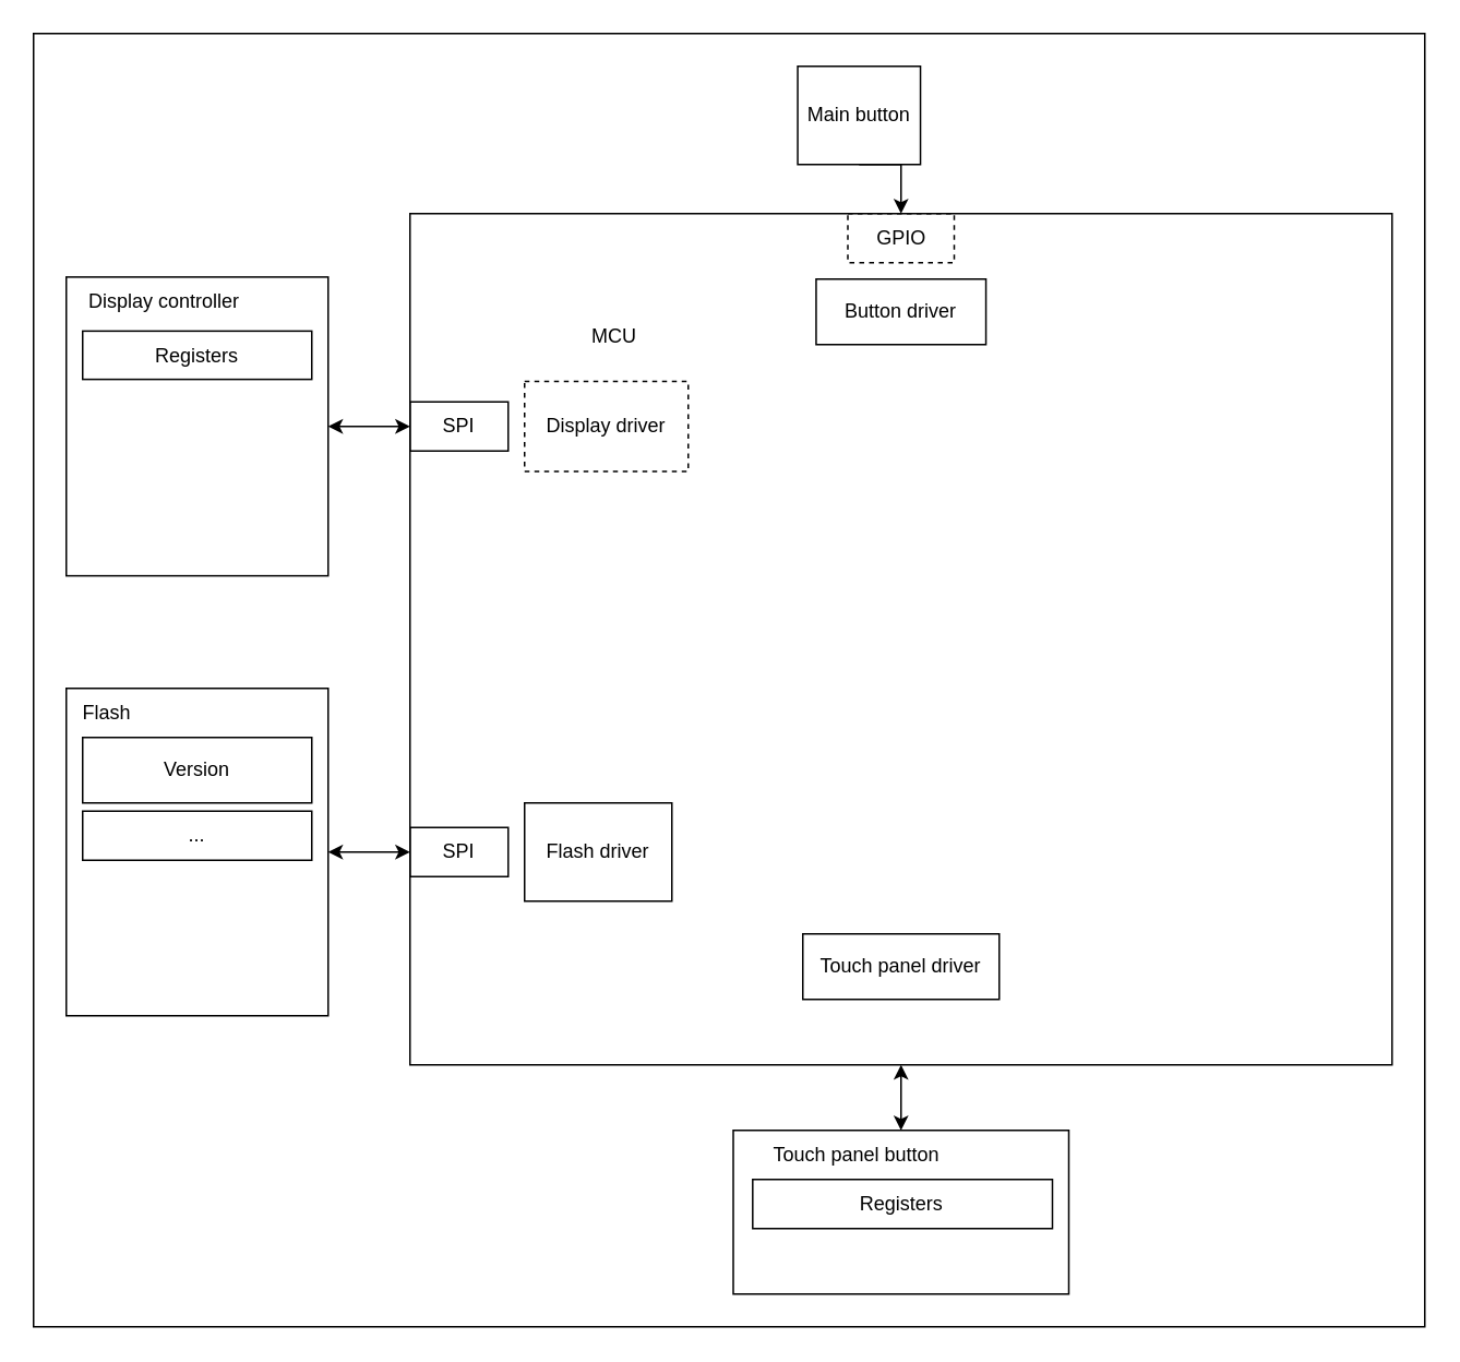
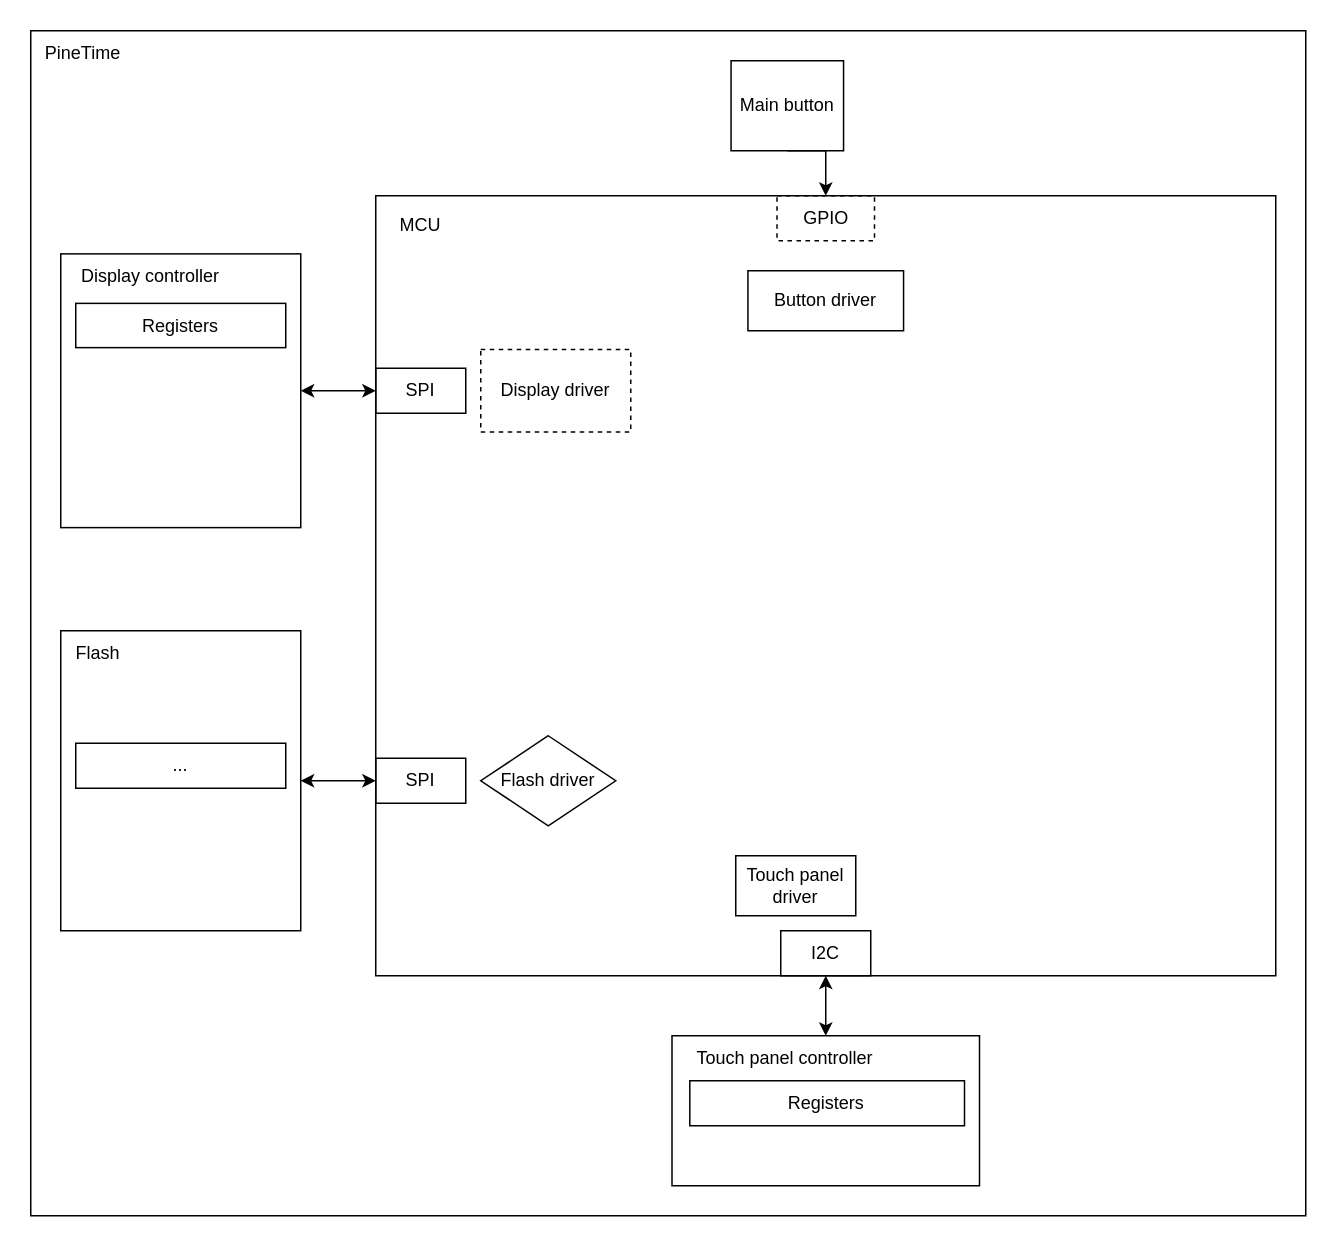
+ <mxCell id="28" value="PineTime" style="text;html=1;strokeColor=none;fillColor=none;align=center;verticalAlign=middle;whiteSpace=wrap;rounded=0;" vertex="1" parent="1"><mxGeometry x="20" y="20" width="70" height="30" as="geometry" /></mxCell>
- <mxCell id="22" value="Button driver" style="rounded=0;whiteSpace=wrap;html=1;fillColor=none;" vertex="1" parent="1"><mxGeometry x="498.13" y="170" width="103.75" height="40" as="geometry" /></mxCell>
+ <mxCell id="22" value="Button driver" style="rounded=0;whiteSpace=wrap;html=1;fillColor=none;" vertex="1" parent="1"><mxGeometry x="498.13" y="180" width="103.75" height="40" as="geometry" /></mxCell>
- <mxCell id="5" value="MCU" style="text;html=1;strokeColor=none;fillColor=none;align=center;verticalAlign=middle;whiteSpace=wrap;rounded=0;" vertex="1" parent="1"><mxGeometry x="345" y="185" width="60" height="40" as="geometry" /></mxCell>
+ <mxCell id="5" value="MCU" style="text;html=1;strokeColor=none;fillColor=none;align=center;verticalAlign=middle;whiteSpace=wrap;rounded=0;" vertex="1" parent="1"><mxGeometry x="250" y="130" width="60" height="40" as="geometry" /></mxCell>
- <mxCell id="24" value="Version" style="rounded=0;whiteSpace=wrap;html=1;fillColor=none;" vertex="1" parent="1"><mxGeometry x="50" y="450" width="140" height="40" as="geometry" /></mxCell>
- <mxCell id="19" value="Flash driver" style="rounded=0;whiteSpace=wrap;html=1;fillColor=none;" vertex="1" parent="1"><mxGeometry x="320" y="490" width="90" height="60" as="geometry" /></mxCell>
+ <mxCell id="19" value="Flash driver" style="rhombus;whiteSpace=wrap;html=1;fillColor=none;" vertex="1" parent="1"><mxGeometry x="320" y="490" width="90" height="60" as="geometry" /></mxCell>
- <mxCell id="23" value="Touch panel driver" style="rounded=0;whiteSpace=wrap;html=1;fillColor=none;" vertex="1" parent="1"><mxGeometry x="490" y="570" width="120" height="40" as="geometry" /></mxCell>
+ <mxCell id="23" value="Touch panel driver" style="rounded=0;whiteSpace=wrap;html=1;fillColor=none;" vertex="1" parent="1"><mxGeometry x="490" y="570" width="80" height="40" as="geometry" /></mxCell>
+ <mxCell id="17" value="I2C" style="rounded=0;whiteSpace=wrap;html=1;fillColor=none;" vertex="1" parent="1"><mxGeometry x="520" y="620" width="60" height="30" as="geometry" /></mxCell>
- <mxCell id="14" value="Touch panel button" style="text;html=1;strokeColor=none;fillColor=none;align=center;verticalAlign=middle;whiteSpace=wrap;rounded=0;" vertex="1" parent="1"><mxGeometry x="447.5" y="690" width="150" height="30" as="geometry" /></mxCell>
+ <mxCell id="14" value="Touch panel controller" style="text;html=1;strokeColor=none;fillColor=none;align=center;verticalAlign=middle;whiteSpace=wrap;rounded=0;" vertex="1" parent="1"><mxGeometry x="447.5" y="690" width="150" height="30" as="geometry" /></mxCell>
